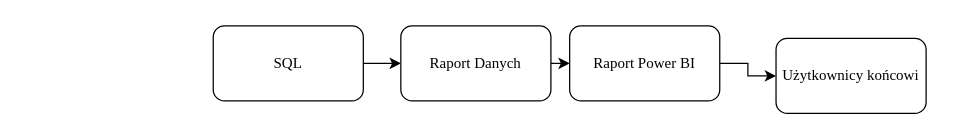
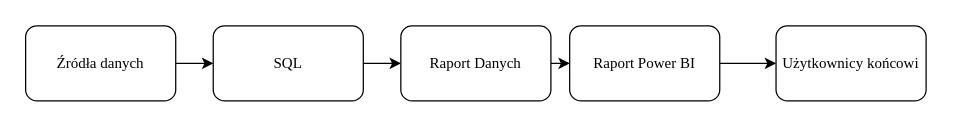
+ <mxCell id="3" value="&lt;font face=&quot;Verdana&quot;&gt;Źródła danych&lt;/font&gt;" style="rounded=1;whiteSpace=wrap;html=1;gradientColor=none;" vertex="1" parent="1"><mxGeometry x="20" y="20" width="120" height="60" as="geometry" /></mxCell>
+ <mxCell id="2" style="edgeStyle=orthogonalEdgeStyle;rounded=0;orthogonalLoop=1;jettySize=auto;html=1;exitX=1;exitY=0.5;exitDx=0;exitDy=0;entryX=0;entryY=0.5;entryDx=0;entryDy=0;" edge="1" parent="1" source="3" target="5"><mxGeometry relative="1" as="geometry" /></mxCell>
- <mxCell id="10" value="&lt;font face=&quot;Verdana&quot;&gt;Użytkownicy końcowi&lt;/font&gt;" style="rounded=1;whiteSpace=wrap;html=1;gradientColor=none;" vertex="1" parent="1"><mxGeometry x="620" y="30" width="120" height="60" as="geometry" /></mxCell>
+ <mxCell id="10" value="&lt;font face=&quot;Verdana&quot;&gt;Użytkownicy końcowi&lt;/font&gt;" style="rounded=1;whiteSpace=wrap;html=1;gradientColor=none;" vertex="1" parent="1"><mxGeometry x="620" y="20" width="120" height="60" as="geometry" /></mxCell>
